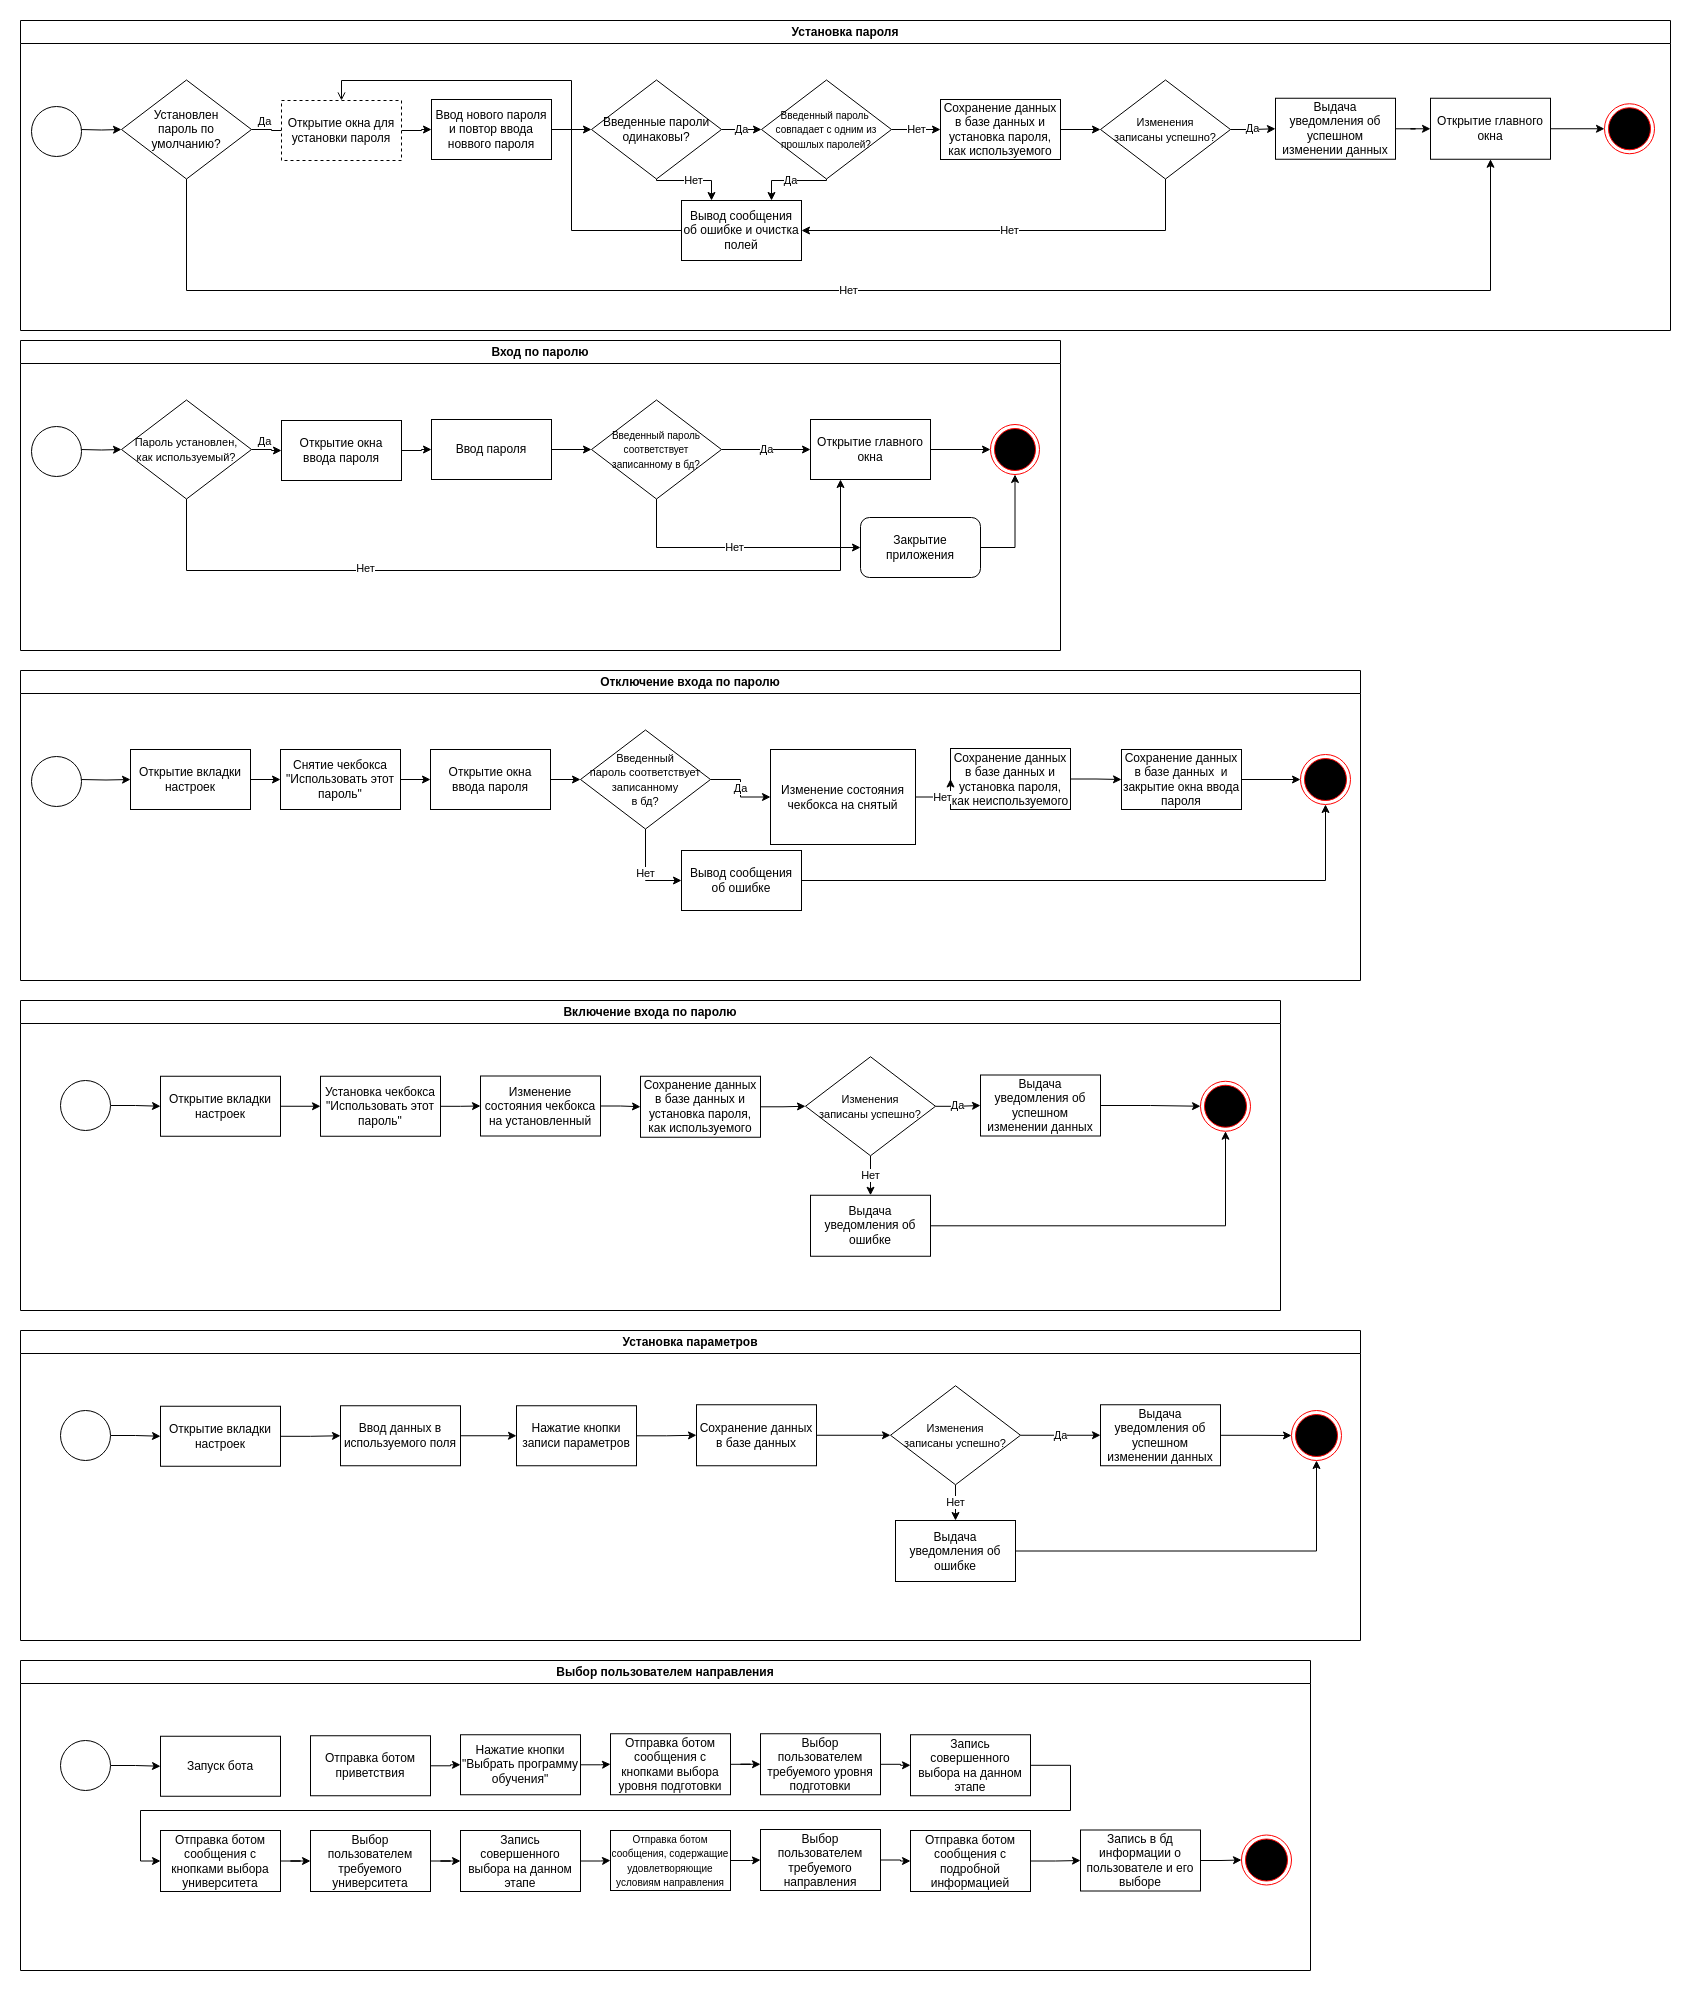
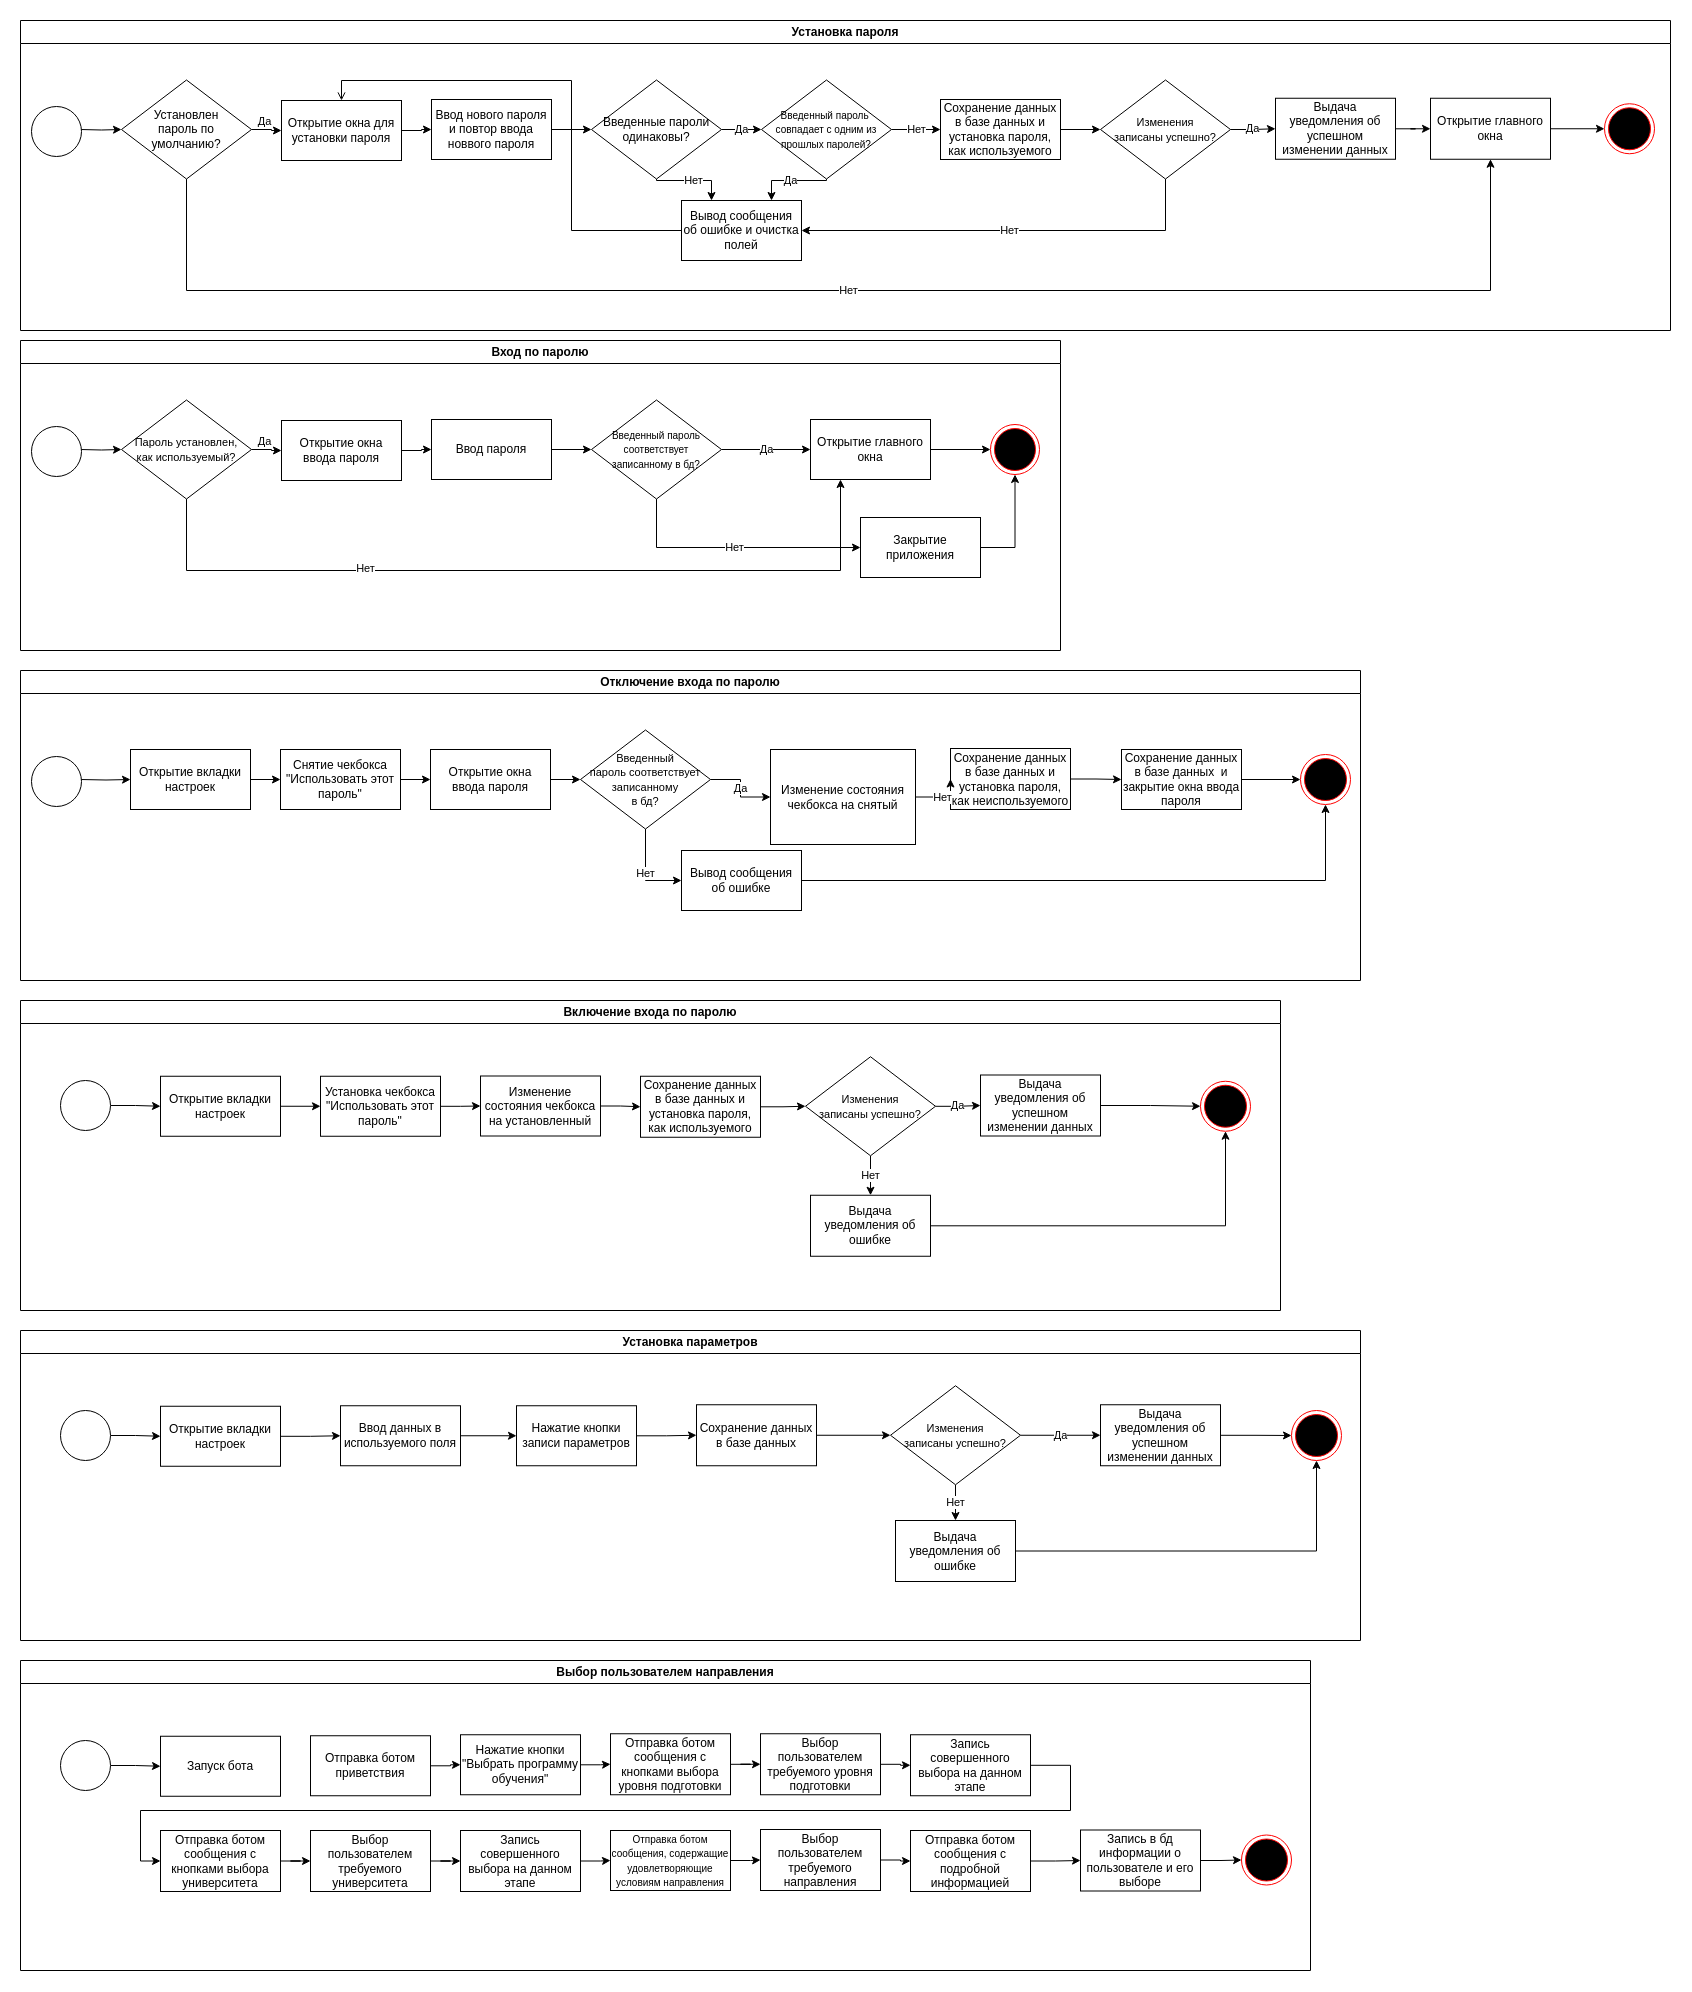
- <mxCell id="4" style="edgeStyle=orthogonalEdgeStyle;rounded=0;orthogonalLoop=1;jettySize=auto;html=1;entryX=0;entryY=0.5;entryDx=0;entryDy=0;endArrow=none;" parent="2" source="7" target="13" edge="1"><mxGeometry relative="1" as="geometry"><mxPoint x="341" y="109" as="targetPoint" /></mxGeometry></mxCell>
+ <mxCell id="4" style="edgeStyle=orthogonalEdgeStyle;rounded=0;orthogonalLoop=1;jettySize=auto;html=1;entryX=0;entryY=0.5;entryDx=0;entryDy=0;" parent="2" source="7" target="13" edge="1"><mxGeometry relative="1" as="geometry"><mxPoint x="341" y="109" as="targetPoint" /></mxGeometry></mxCell>
- <mxCell id="13" value="Открытие окна для установки пароля" style="rounded=0;whiteSpace=wrap;html=1;dashed=1;" parent="2" vertex="1"><mxGeometry x="261" y="80" width="120" height="60" as="geometry" /></mxCell>
+ <mxCell id="13" value="Открытие окна для установки пароля" style="rounded=0;whiteSpace=wrap;html=1;" parent="2" vertex="1"><mxGeometry x="261" y="80" width="120" height="60" as="geometry" /></mxCell>
- <mxCell id="50" value="Закрытие&lt;br&gt;приложения" style="whiteSpace=wrap;html=1;rounded=1;" parent="31" vertex="1"><mxGeometry x="840" y="177" width="120" height="60" as="geometry" /></mxCell>
+ <mxCell id="50" value="Закрытие&lt;br&gt;приложения" style="rounded=0;whiteSpace=wrap;html=1;" parent="31" vertex="1"><mxGeometry x="840" y="177" width="120" height="60" as="geometry" /></mxCell>
